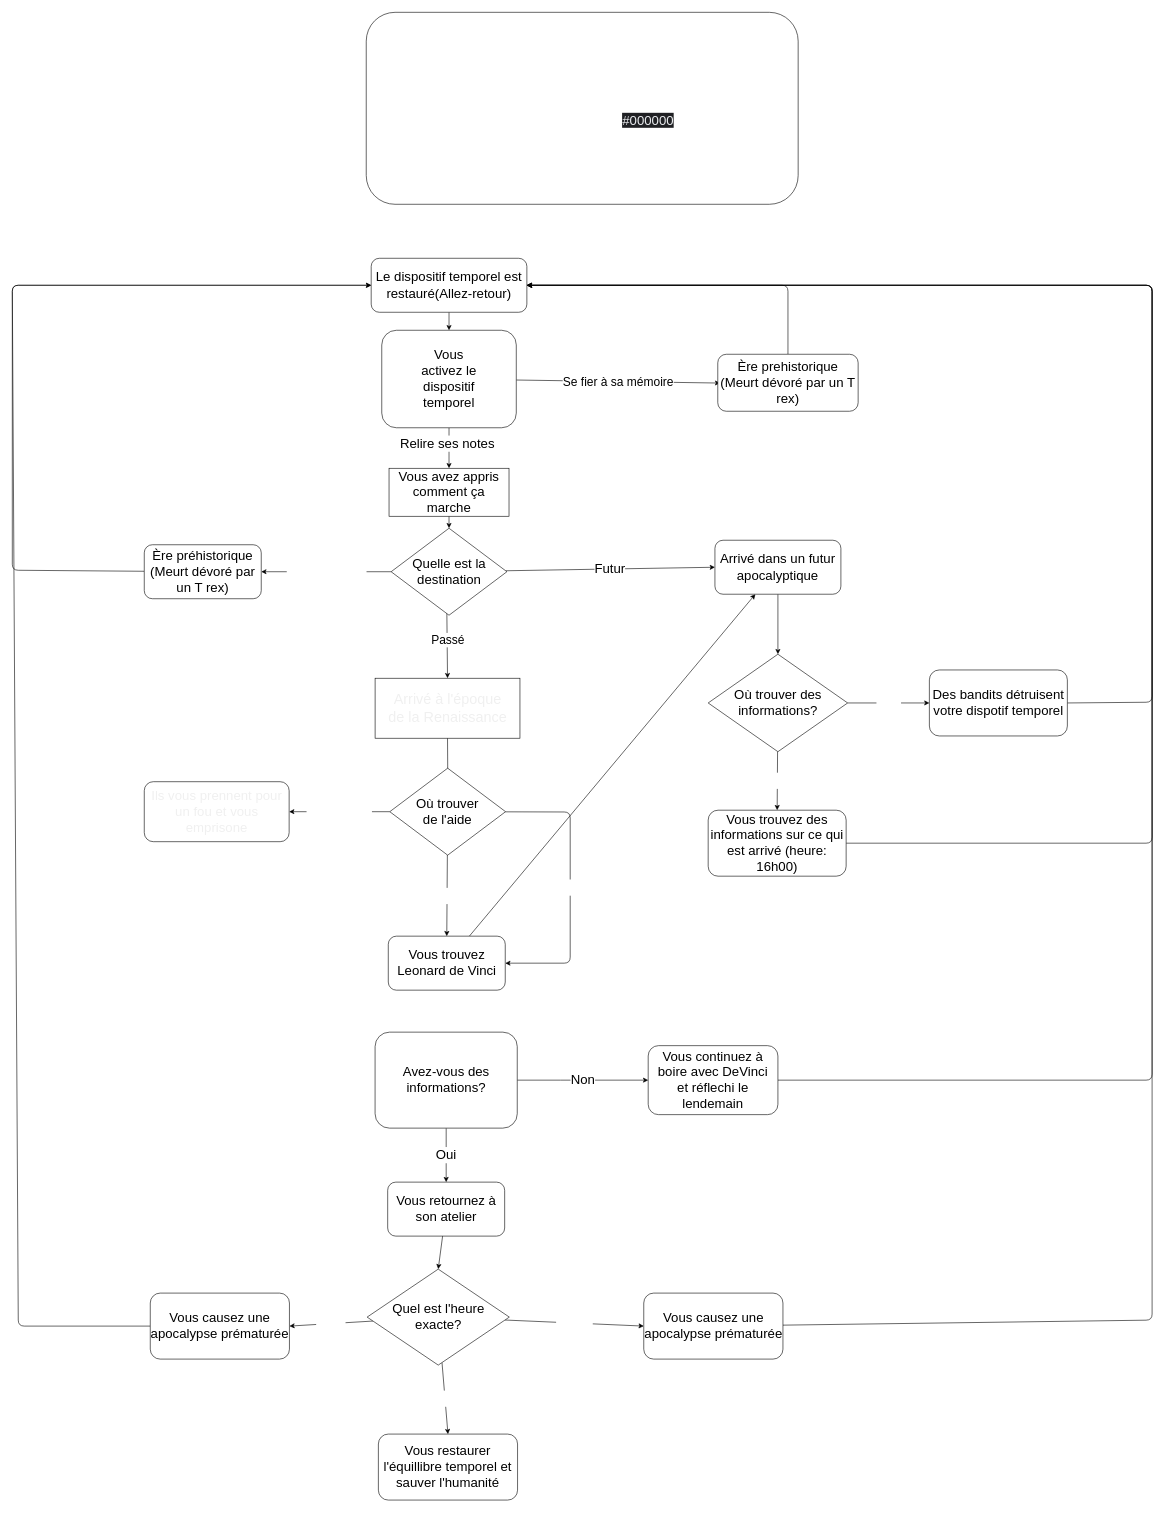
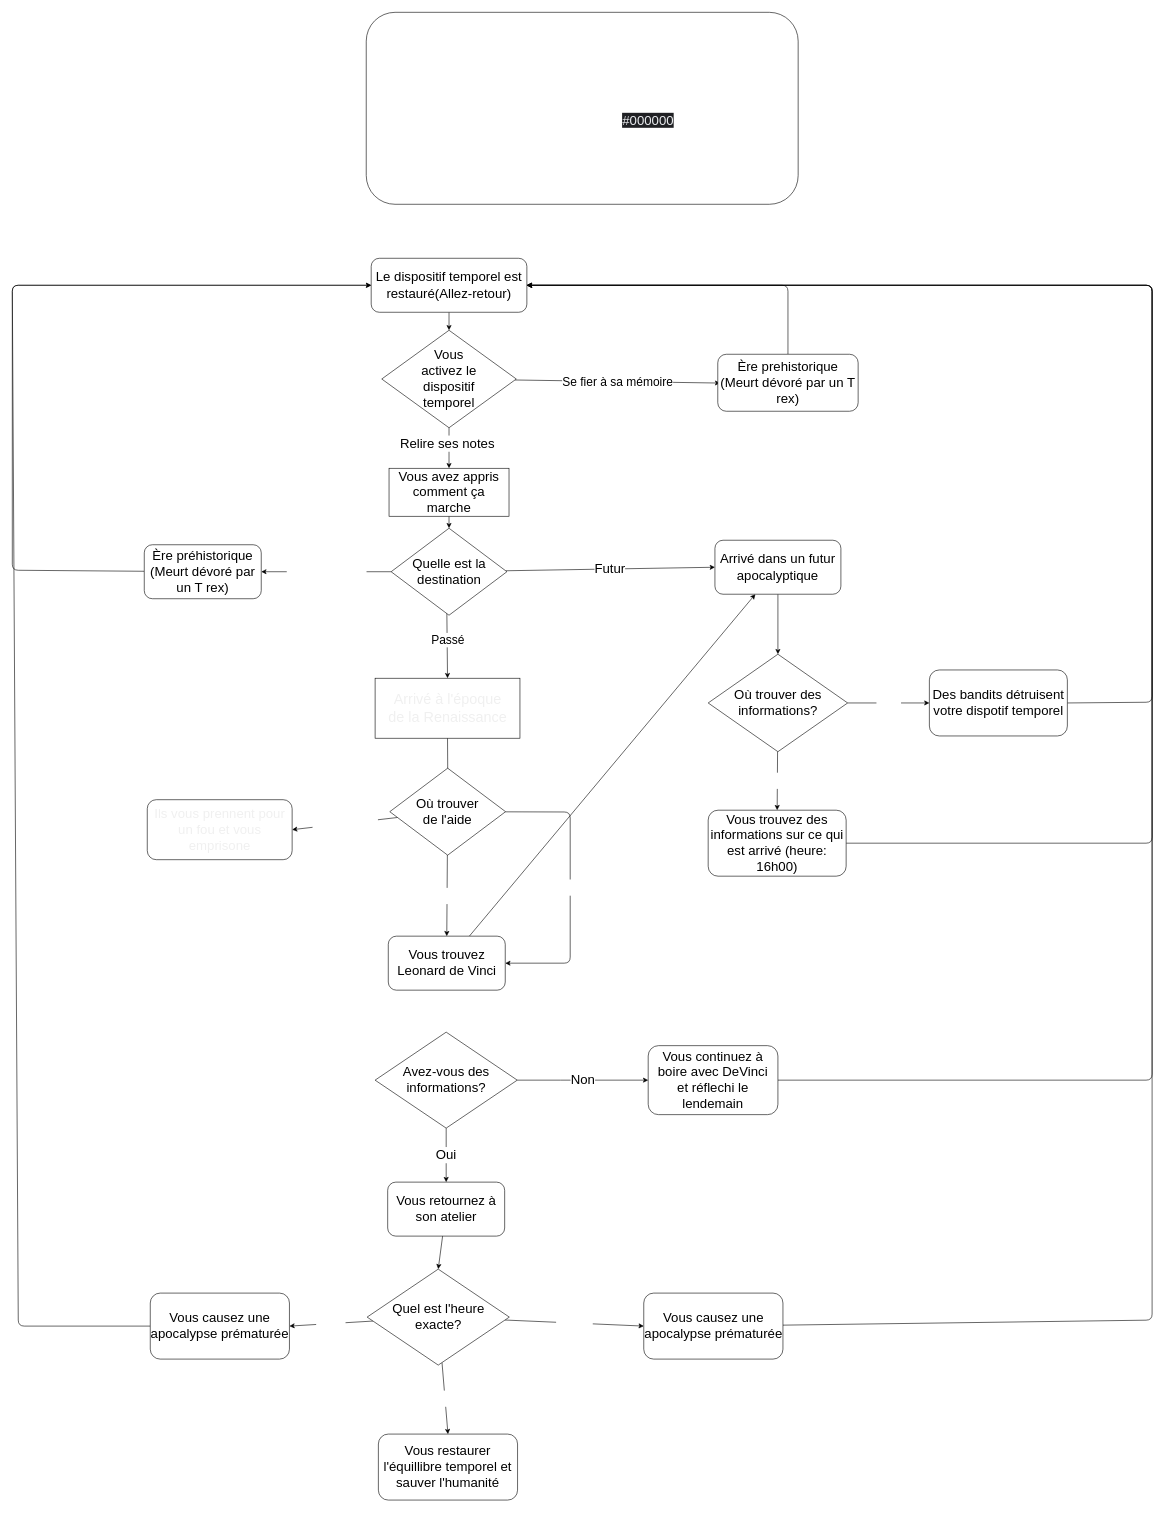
- <mxCell id="6" value="&lt;font style=&quot;font-size: 22px;&quot;&gt;Vous&lt;br&gt;activez le &lt;br&gt;dispositif&lt;br&gt;temporel&lt;/font&gt;" style="whiteSpace=wrap;html=1;rounded=1;" parent="1" vertex="1"><mxGeometry x="635.88" y="550" width="224.25" height="162.5" as="geometry" /></mxCell>
+ <mxCell id="6" value="&lt;font style=&quot;font-size: 22px;&quot;&gt;Vous&lt;br&gt;activez le &lt;br&gt;dispositif&lt;br&gt;temporel&lt;/font&gt;" style="rhombus;whiteSpace=wrap;html=1;" parent="1" vertex="1"><mxGeometry x="635.88" y="550" width="224.25" height="162.5" as="geometry" /></mxCell>
- <mxCell id="37" value="&lt;font style=&quot;font-size: 22px;&quot; color=&quot;#f0f0f0&quot;&gt;Ils vous prennent pour un fou et vous emprisone&lt;/font&gt;" style="rounded=1;whiteSpace=wrap;html=1;labelBackgroundColor=none;fontSize=22;fontColor=#FFFFFF;" parent="1" vertex="1"><mxGeometry x="240" y="1302.5" width="241.5" height="100" as="geometry" /></mxCell>
+ <mxCell id="37" value="&lt;font style=&quot;font-size: 22px;&quot; color=&quot;#f0f0f0&quot;&gt;Ils vous prennent pour un fou et vous emprisone&lt;/font&gt;" style="rounded=1;whiteSpace=wrap;html=1;labelBackgroundColor=none;fontSize=22;fontColor=#FFFFFF;" parent="1" vertex="1"><mxGeometry x="245" y="1332.5" width="241.5" height="100" as="geometry" /></mxCell>
- <mxCell id="18" value="&lt;font style=&quot;&quot;&gt;&lt;font style=&quot;font-size: 22px;&quot;&gt;Avez-vous des&lt;br&gt;informations?&lt;/font&gt;&lt;br&gt;&lt;/font&gt;" style="whiteSpace=wrap;html=1;rounded=1;" parent="1" vertex="1"><mxGeometry x="624.75" y="1720" width="237" height="160" as="geometry" /></mxCell>
+ <mxCell id="18" value="&lt;font style=&quot;&quot;&gt;&lt;font style=&quot;font-size: 22px;&quot;&gt;Avez-vous des&lt;br&gt;informations?&lt;/font&gt;&lt;br&gt;&lt;/font&gt;" style="rhombus;whiteSpace=wrap;html=1;" parent="1" vertex="1"><mxGeometry x="624.75" y="1720" width="237" height="160" as="geometry" /></mxCell>
